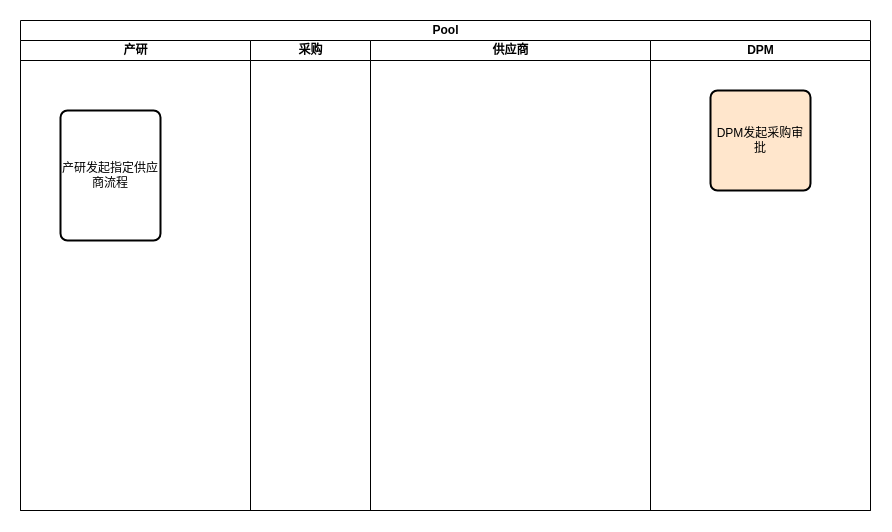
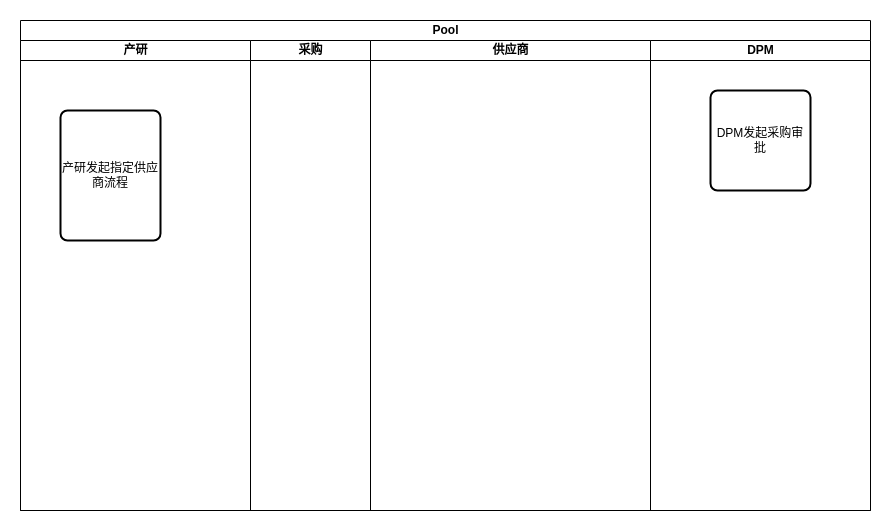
- <mxCell id="8" value="DPM发起采购审批" style="rounded=1;whiteSpace=wrap;html=1;absoluteArcSize=1;arcSize=14;strokeWidth=2;fillColor=#ffe6cc;" vertex="1" parent="7"><mxGeometry x="60" y="50" width="100" height="100" as="geometry" /></mxCell>
+ <mxCell id="8" value="DPM发起采购审批" style="rounded=1;whiteSpace=wrap;html=1;absoluteArcSize=1;arcSize=14;strokeWidth=2;" vertex="1" parent="7"><mxGeometry x="60" y="50" width="100" height="100" as="geometry" /></mxCell>
